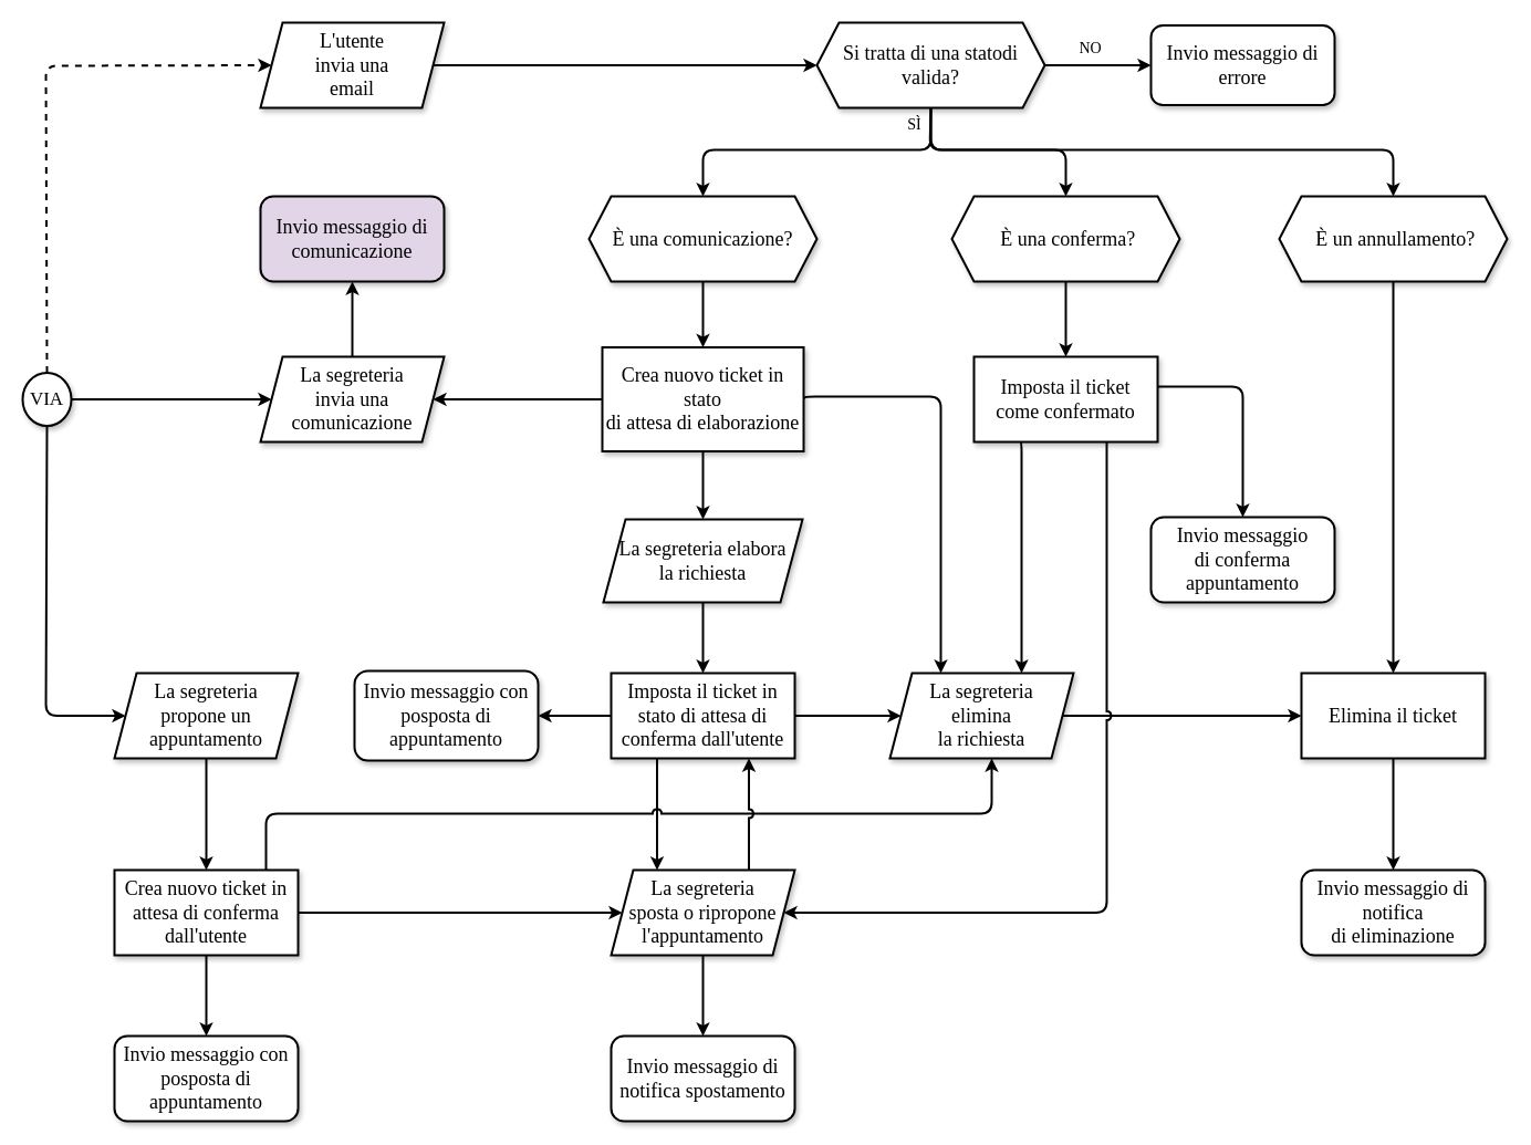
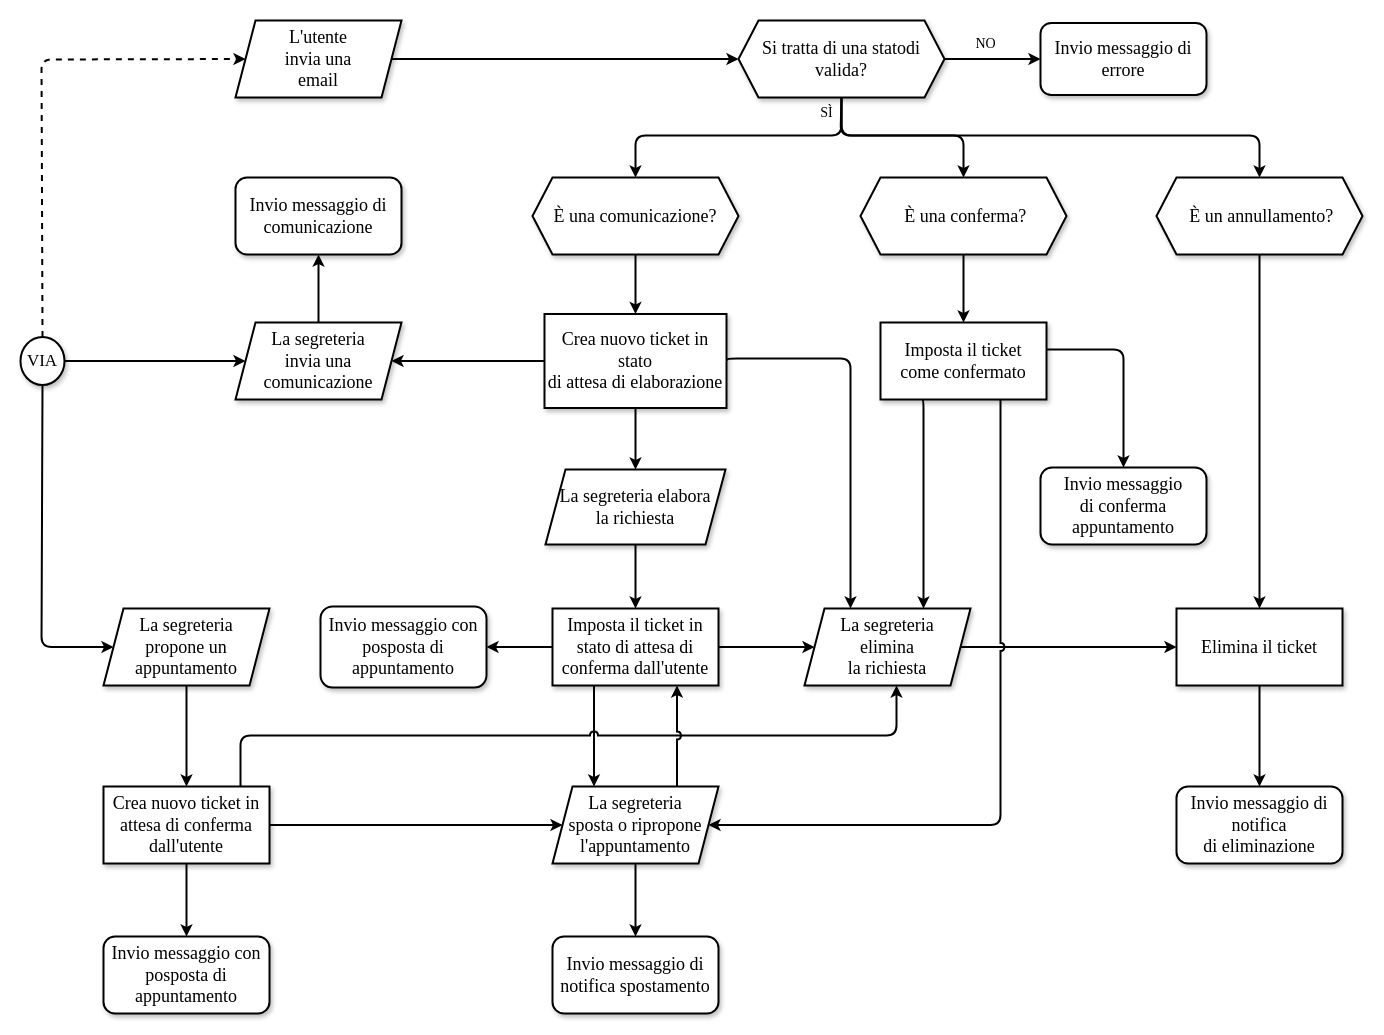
- <mxCell id="53" value="&lt;font style=&quot;font-size: 18px;&quot;&gt;Invio messaggio di comunicazione&lt;/font&gt;" style="rounded=1;whiteSpace=wrap;html=1;strokeWidth=2;fontSize=18;shadow=1;fontFamily=asd;fontSource=http%3A%2F%2Fmirrors.ctan.org%2Ffonts%2Fcm%2Fps-type1%2Fbakoma%2Fttf%2Fcmb10.ttf;snapToPoint=0;fixDash=1;spacing=2;fillColor=#e1d5e7;" parent="1" vertex="1"><mxGeometry x="235" y="177" width="166" height="77" as="geometry" /></mxCell>
+ <mxCell id="53" value="&lt;font style=&quot;font-size: 18px;&quot;&gt;Invio messaggio di comunicazione&lt;/font&gt;" style="rounded=1;whiteSpace=wrap;html=1;strokeWidth=2;fontSize=18;shadow=1;fontFamily=asd;fontSource=http%3A%2F%2Fmirrors.ctan.org%2Ffonts%2Fcm%2Fps-type1%2Fbakoma%2Fttf%2Fcmb10.ttf;snapToPoint=0;fixDash=1;spacing=2;" parent="1" vertex="1"><mxGeometry x="235" y="177" width="166" height="77" as="geometry" /></mxCell>
